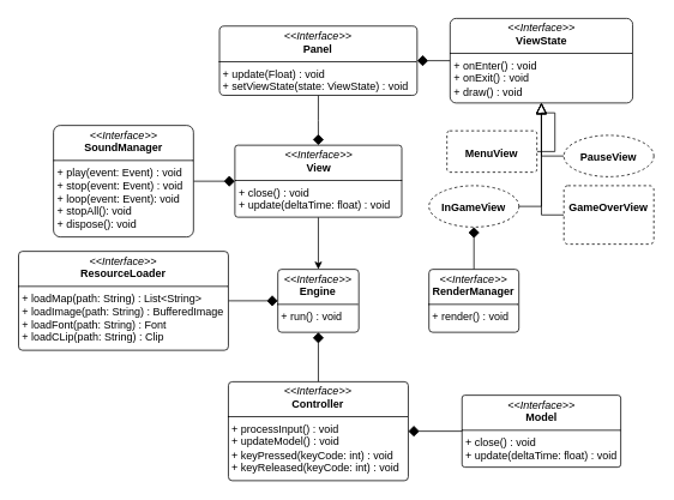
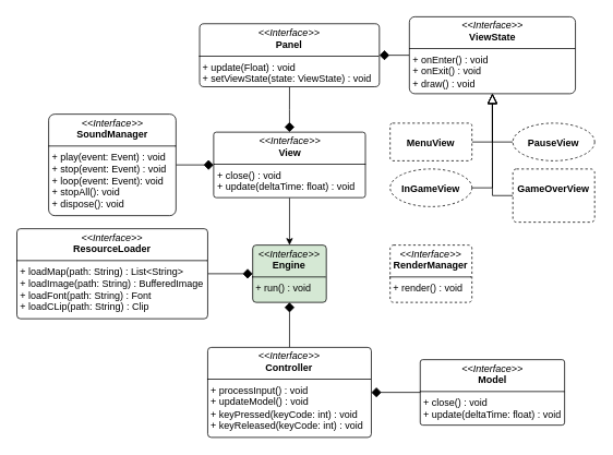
- <mxCell id="11" value="&lt;p style=&quot;margin:0px;margin-top:4px;text-align:center;&quot;&gt;&lt;br&gt;&lt;b&gt;MenuView&lt;/b&gt;&lt;/p&gt;" style="verticalAlign=top;align=left;overflow=fill;html=1;whiteSpace=wrap;rounded=1;arcSize=7;dashed=1;" vertex="1" parent="1"><mxGeometry x="496.25" y="145" width="100" height="46" as="geometry" /></mxCell>
+ <mxCell id="11" value="&lt;p style=&quot;margin:0px;margin-top:4px;text-align:center;&quot;&gt;&lt;br&gt;&lt;b&gt;MenuView&lt;/b&gt;&lt;/p&gt;" style="verticalAlign=top;align=left;overflow=fill;html=1;whiteSpace=wrap;rounded=1;arcSize=7;dashed=1;" vertex="1" parent="1"><mxGeometry x="476.25" y="150" width="100" height="46" as="geometry" /></mxCell>
- <mxCell id="18" style="edgeStyle=orthogonalEdgeStyle;rounded=0;orthogonalLoop=1;jettySize=auto;html=1;exitX=0.5;exitY=0;exitDx=0;exitDy=0;entryX=0.5;entryY=1;entryDx=0;entryDy=0;endSize=10;endArrow=diamond;endFill=1;" edge="1" parent="1" source="19" target="13"><mxGeometry relative="1" as="geometry" /></mxCell>
- <mxCell id="20" value="&lt;p style=&quot;margin:0px;margin-top:4px;text-align:center;&quot;&gt;&lt;i&gt;&amp;lt;&amp;lt;Interface&amp;gt;&amp;gt;&lt;/i&gt;&lt;br&gt;&lt;b&gt;Engine&lt;/b&gt;&lt;/p&gt;&lt;hr size=&quot;1&quot; style=&quot;border-style:solid;&quot;&gt;&lt;p style=&quot;margin:0px;margin-left:4px;&quot;&gt;+ run() : void&lt;/p&gt;" style="verticalAlign=top;align=left;overflow=fill;html=1;whiteSpace=wrap;rounded=1;arcSize=6;" vertex="1" parent="1"><mxGeometry x="308.25" y="299" width="90" height="70" as="geometry" /></mxCell>
+ <mxCell id="20" value="&lt;p style=&quot;margin:0px;margin-top:4px;text-align:center;&quot;&gt;&lt;i&gt;&amp;lt;&amp;lt;Interface&amp;gt;&amp;gt;&lt;/i&gt;&lt;br&gt;&lt;b&gt;Engine&lt;/b&gt;&lt;/p&gt;&lt;hr size=&quot;1&quot; style=&quot;border-style:solid;&quot;&gt;&lt;p style=&quot;margin:0px;margin-left:4px;&quot;&gt;+ run() : void&lt;/p&gt;" style="verticalAlign=top;align=left;overflow=fill;html=1;whiteSpace=wrap;rounded=1;arcSize=6;fillColor=#d5e8d4;" vertex="1" parent="1"><mxGeometry x="308.25" y="299" width="90" height="70" as="geometry" /></mxCell>
- <mxCell id="19" value="&lt;p style=&quot;margin:0px;margin-top:4px;text-align:center;&quot;&gt;&lt;i&gt;&amp;lt;&amp;lt;Interface&amp;gt;&amp;gt;&lt;/i&gt;&lt;br&gt;&lt;b&gt;RenderManager&lt;/b&gt;&lt;/p&gt;&lt;hr size=&quot;1&quot; style=&quot;border-style:solid;&quot;&gt;&lt;p style=&quot;margin:0px;margin-left:4px;&quot;&gt;&lt;span style=&quot;text-align: center;&quot;&gt;+ render() : void&lt;/span&gt;&lt;br&gt;&lt;/p&gt;" style="verticalAlign=top;align=left;overflow=fill;html=1;whiteSpace=wrap;rounded=1;arcSize=6;" vertex="1" parent="1"><mxGeometry x="476.25" y="299" width="100" height="70" as="geometry" /></mxCell>
+ <mxCell id="19" value="&lt;p style=&quot;margin:0px;margin-top:4px;text-align:center;&quot;&gt;&lt;i&gt;&amp;lt;&amp;lt;Interface&amp;gt;&amp;gt;&lt;/i&gt;&lt;br&gt;&lt;b&gt;RenderManager&lt;/b&gt;&lt;/p&gt;&lt;hr size=&quot;1&quot; style=&quot;border-style:solid;&quot;&gt;&lt;p style=&quot;margin:0px;margin-left:4px;&quot;&gt;&lt;span style=&quot;text-align: center;&quot;&gt;+ render() : void&lt;/span&gt;&lt;br&gt;&lt;/p&gt;" style="verticalAlign=top;align=left;overflow=fill;html=1;whiteSpace=wrap;rounded=1;arcSize=6;dashed=1;" vertex="1" parent="1"><mxGeometry x="476.25" y="299" width="100" height="70" as="geometry" /></mxCell>
